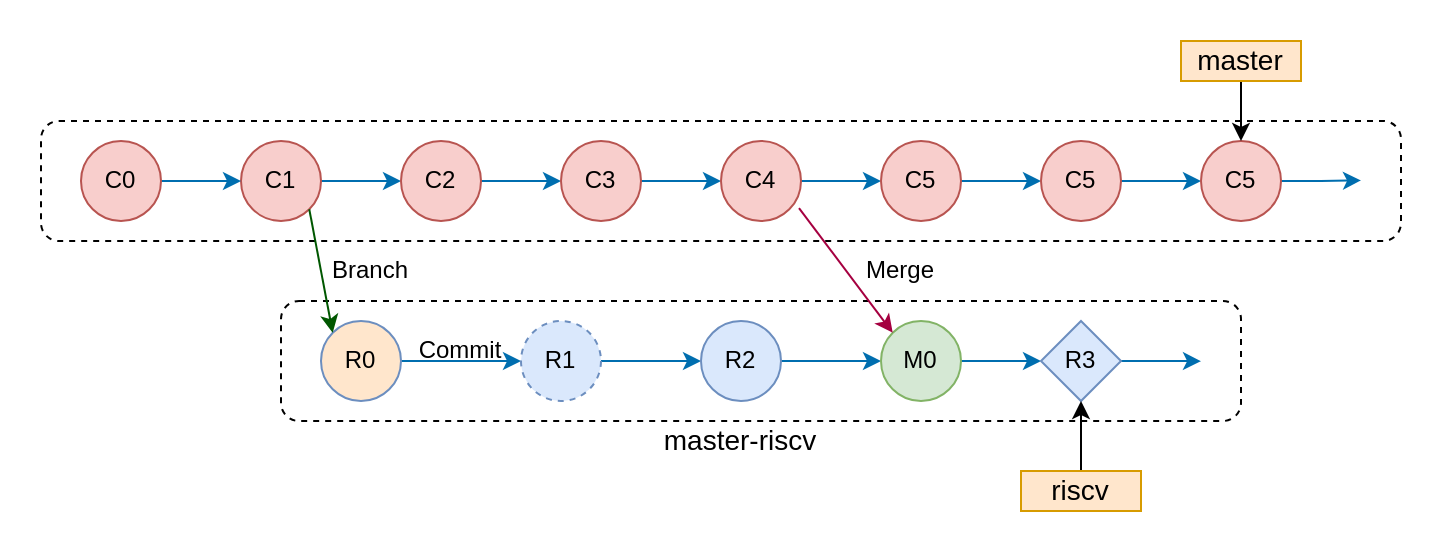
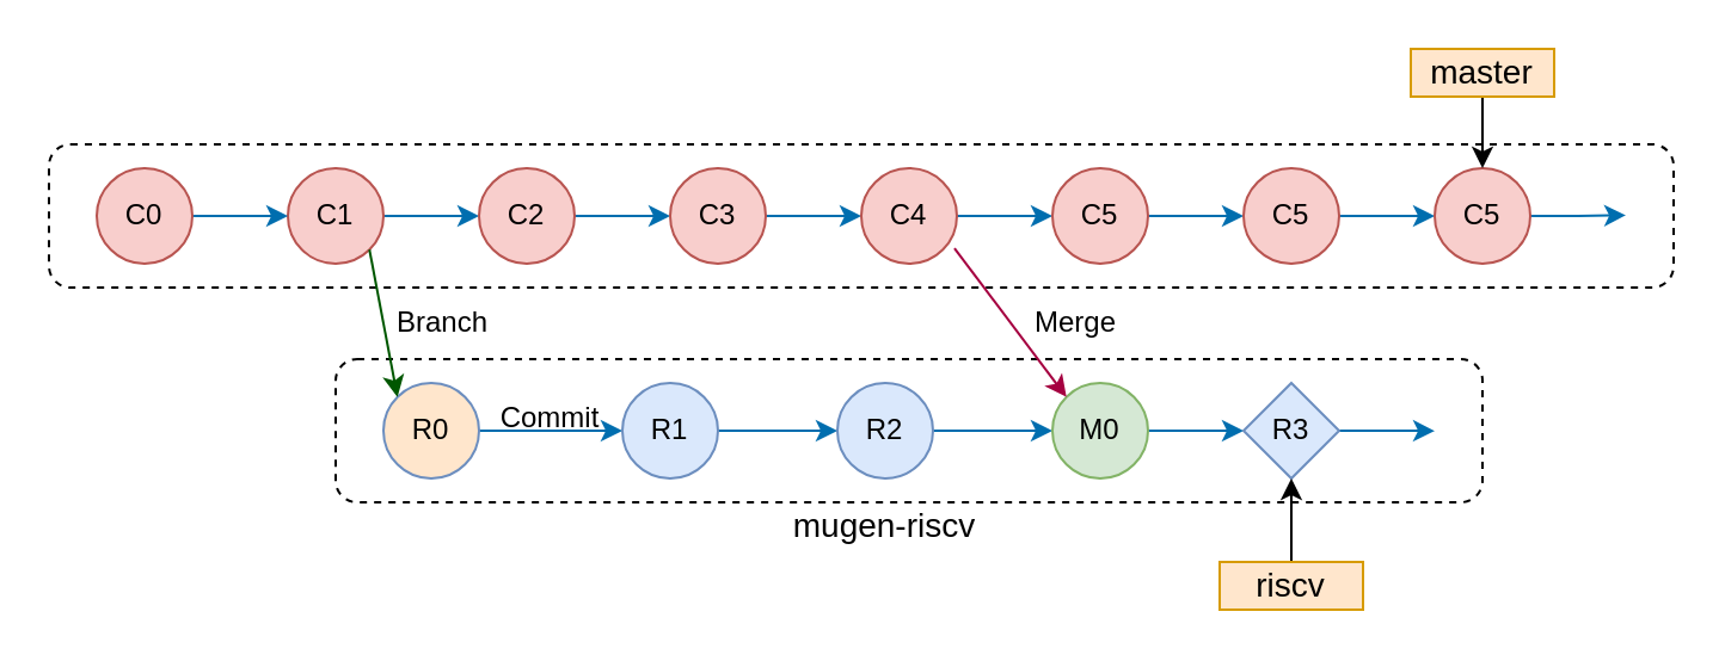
- <mxCell id="12" value="R1" style="ellipse;whiteSpace=wrap;html=1;aspect=fixed;fillColor=#dae8fc;strokeColor=#6c8ebf;dashed=1;" parent="1" vertex="1"><mxGeometry x="260" y="160" width="40" height="40" as="geometry" /></mxCell>
+ <mxCell id="12" value="R1" style="ellipse;whiteSpace=wrap;html=1;aspect=fixed;fillColor=#dae8fc;strokeColor=#6c8ebf;" parent="1" vertex="1"><mxGeometry x="260" y="160" width="40" height="40" as="geometry" /></mxCell>
- <mxCell id="35" value="master-riscv" style="text;html=1;strokeColor=none;fillColor=none;align=center;verticalAlign=middle;whiteSpace=wrap;rounded=0;dashed=1;fontSize=14;" parent="1" vertex="1"><mxGeometry x="300" y="205" width="140" height="30" as="geometry" /></mxCell>
+ <mxCell id="35" value="mugen-riscv" style="text;html=1;strokeColor=none;fillColor=none;align=center;verticalAlign=middle;whiteSpace=wrap;rounded=0;dashed=1;fontSize=14;" parent="1" vertex="1"><mxGeometry x="300" y="205" width="140" height="30" as="geometry" /></mxCell>
